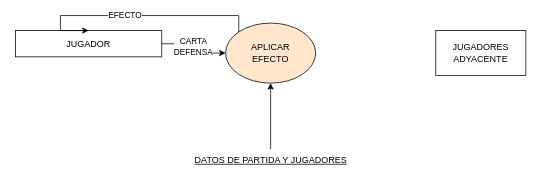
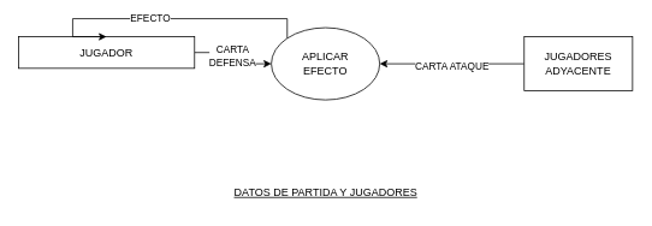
- <mxCell id="10" value="&lt;div&gt;APLICAR &lt;br&gt;&lt;/div&gt;&lt;div&gt;EFECTO&lt;br&gt;&lt;/div&gt;" style="ellipse;whiteSpace=wrap;html=1;fillColor=#ffe6cc;" vertex="1" parent="1"><mxGeometry x="300" y="30" width="120" height="80" as="geometry" /></mxCell>
+ <mxCell id="10" value="&lt;div&gt;APLICAR &lt;br&gt;&lt;/div&gt;&lt;div&gt;EFECTO&lt;br&gt;&lt;/div&gt;" style="ellipse;whiteSpace=wrap;html=1;" vertex="1" parent="1"><mxGeometry x="300" y="30" width="120" height="80" as="geometry" /></mxCell>
+ <mxCell id="5" style="edgeStyle=orthogonalEdgeStyle;rounded=0;orthogonalLoop=1;jettySize=auto;html=1;exitX=0;exitY=0.5;exitDx=0;exitDy=0;entryX=1;entryY=0.5;entryDx=0;entryDy=0;" edge="1" parent="1" source="7" target="10"><mxGeometry relative="1" as="geometry" /></mxCell>
+ <mxCell id="6" value="CARTA ATAQUE" style="edgeLabel;html=1;align=center;verticalAlign=middle;resizable=0;points=[];" vertex="1" connectable="0" parent="5"><mxGeometry x="0.013" y="2" relative="1" as="geometry"><mxPoint as="offset" /></mxGeometry></mxCell>
- <mxCell id="11" style="edgeStyle=orthogonalEdgeStyle;rounded=0;orthogonalLoop=1;jettySize=auto;html=1;entryX=0.5;entryY=1;entryDx=0;entryDy=0;" edge="1" parent="1" source="12" target="10"><mxGeometry relative="1" as="geometry" /></mxCell>
